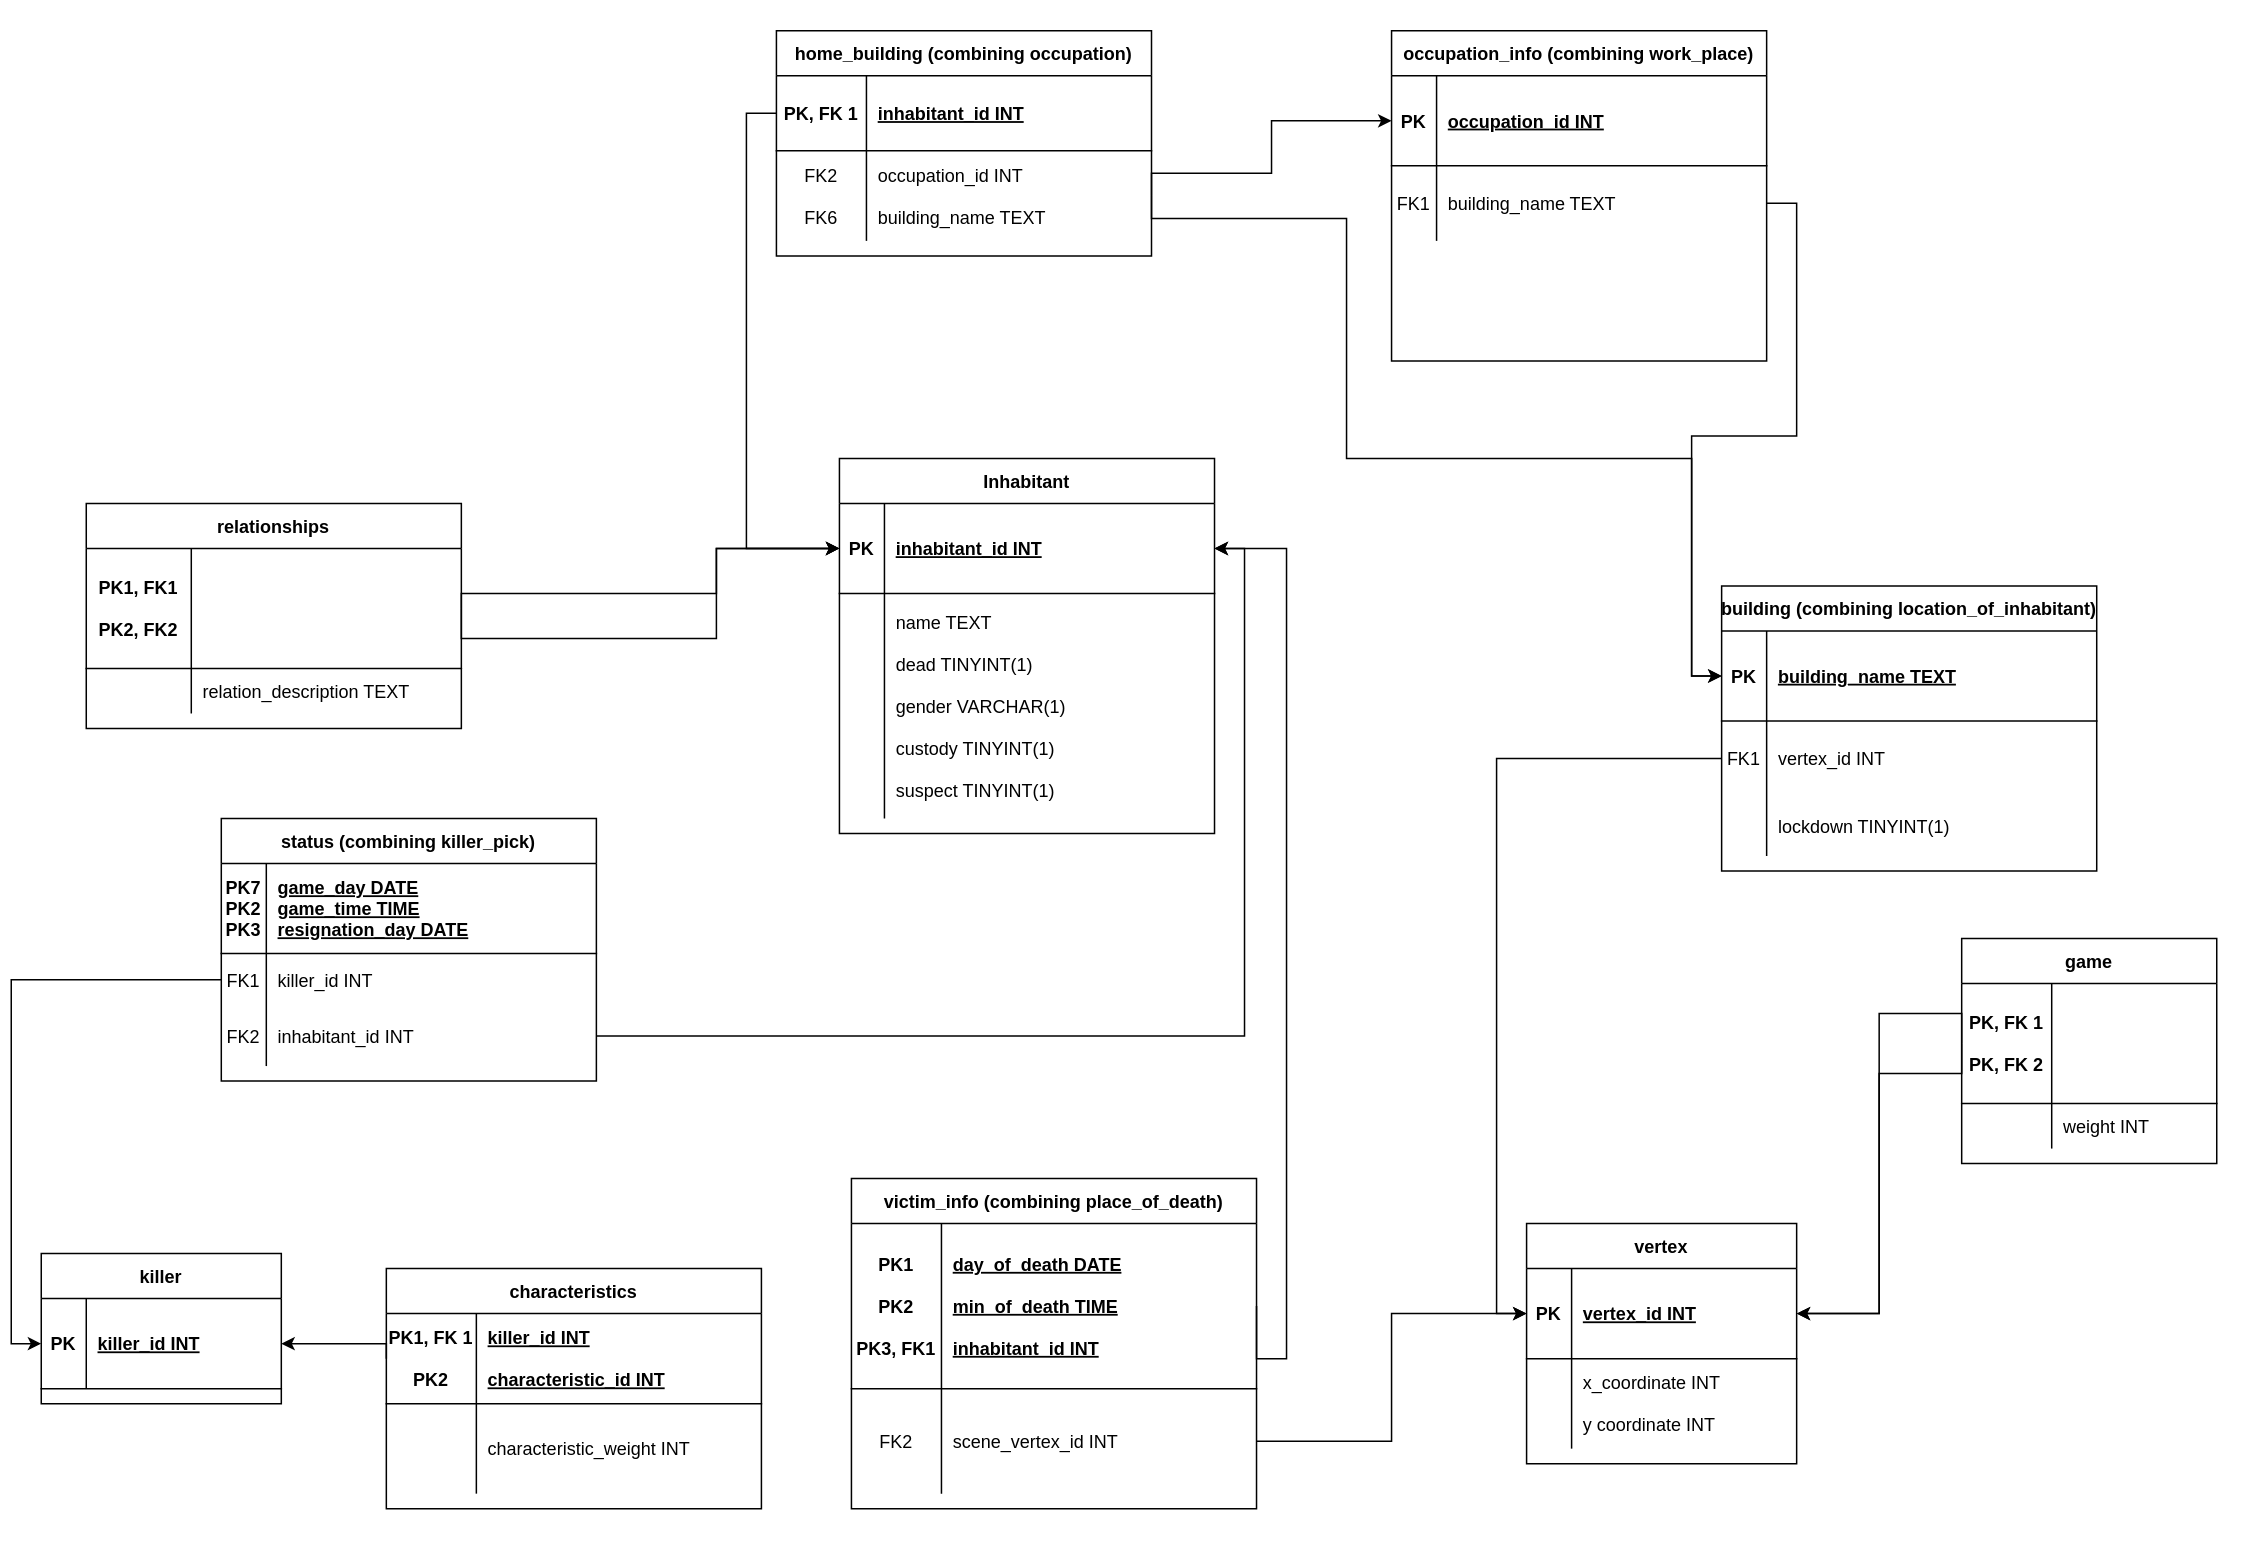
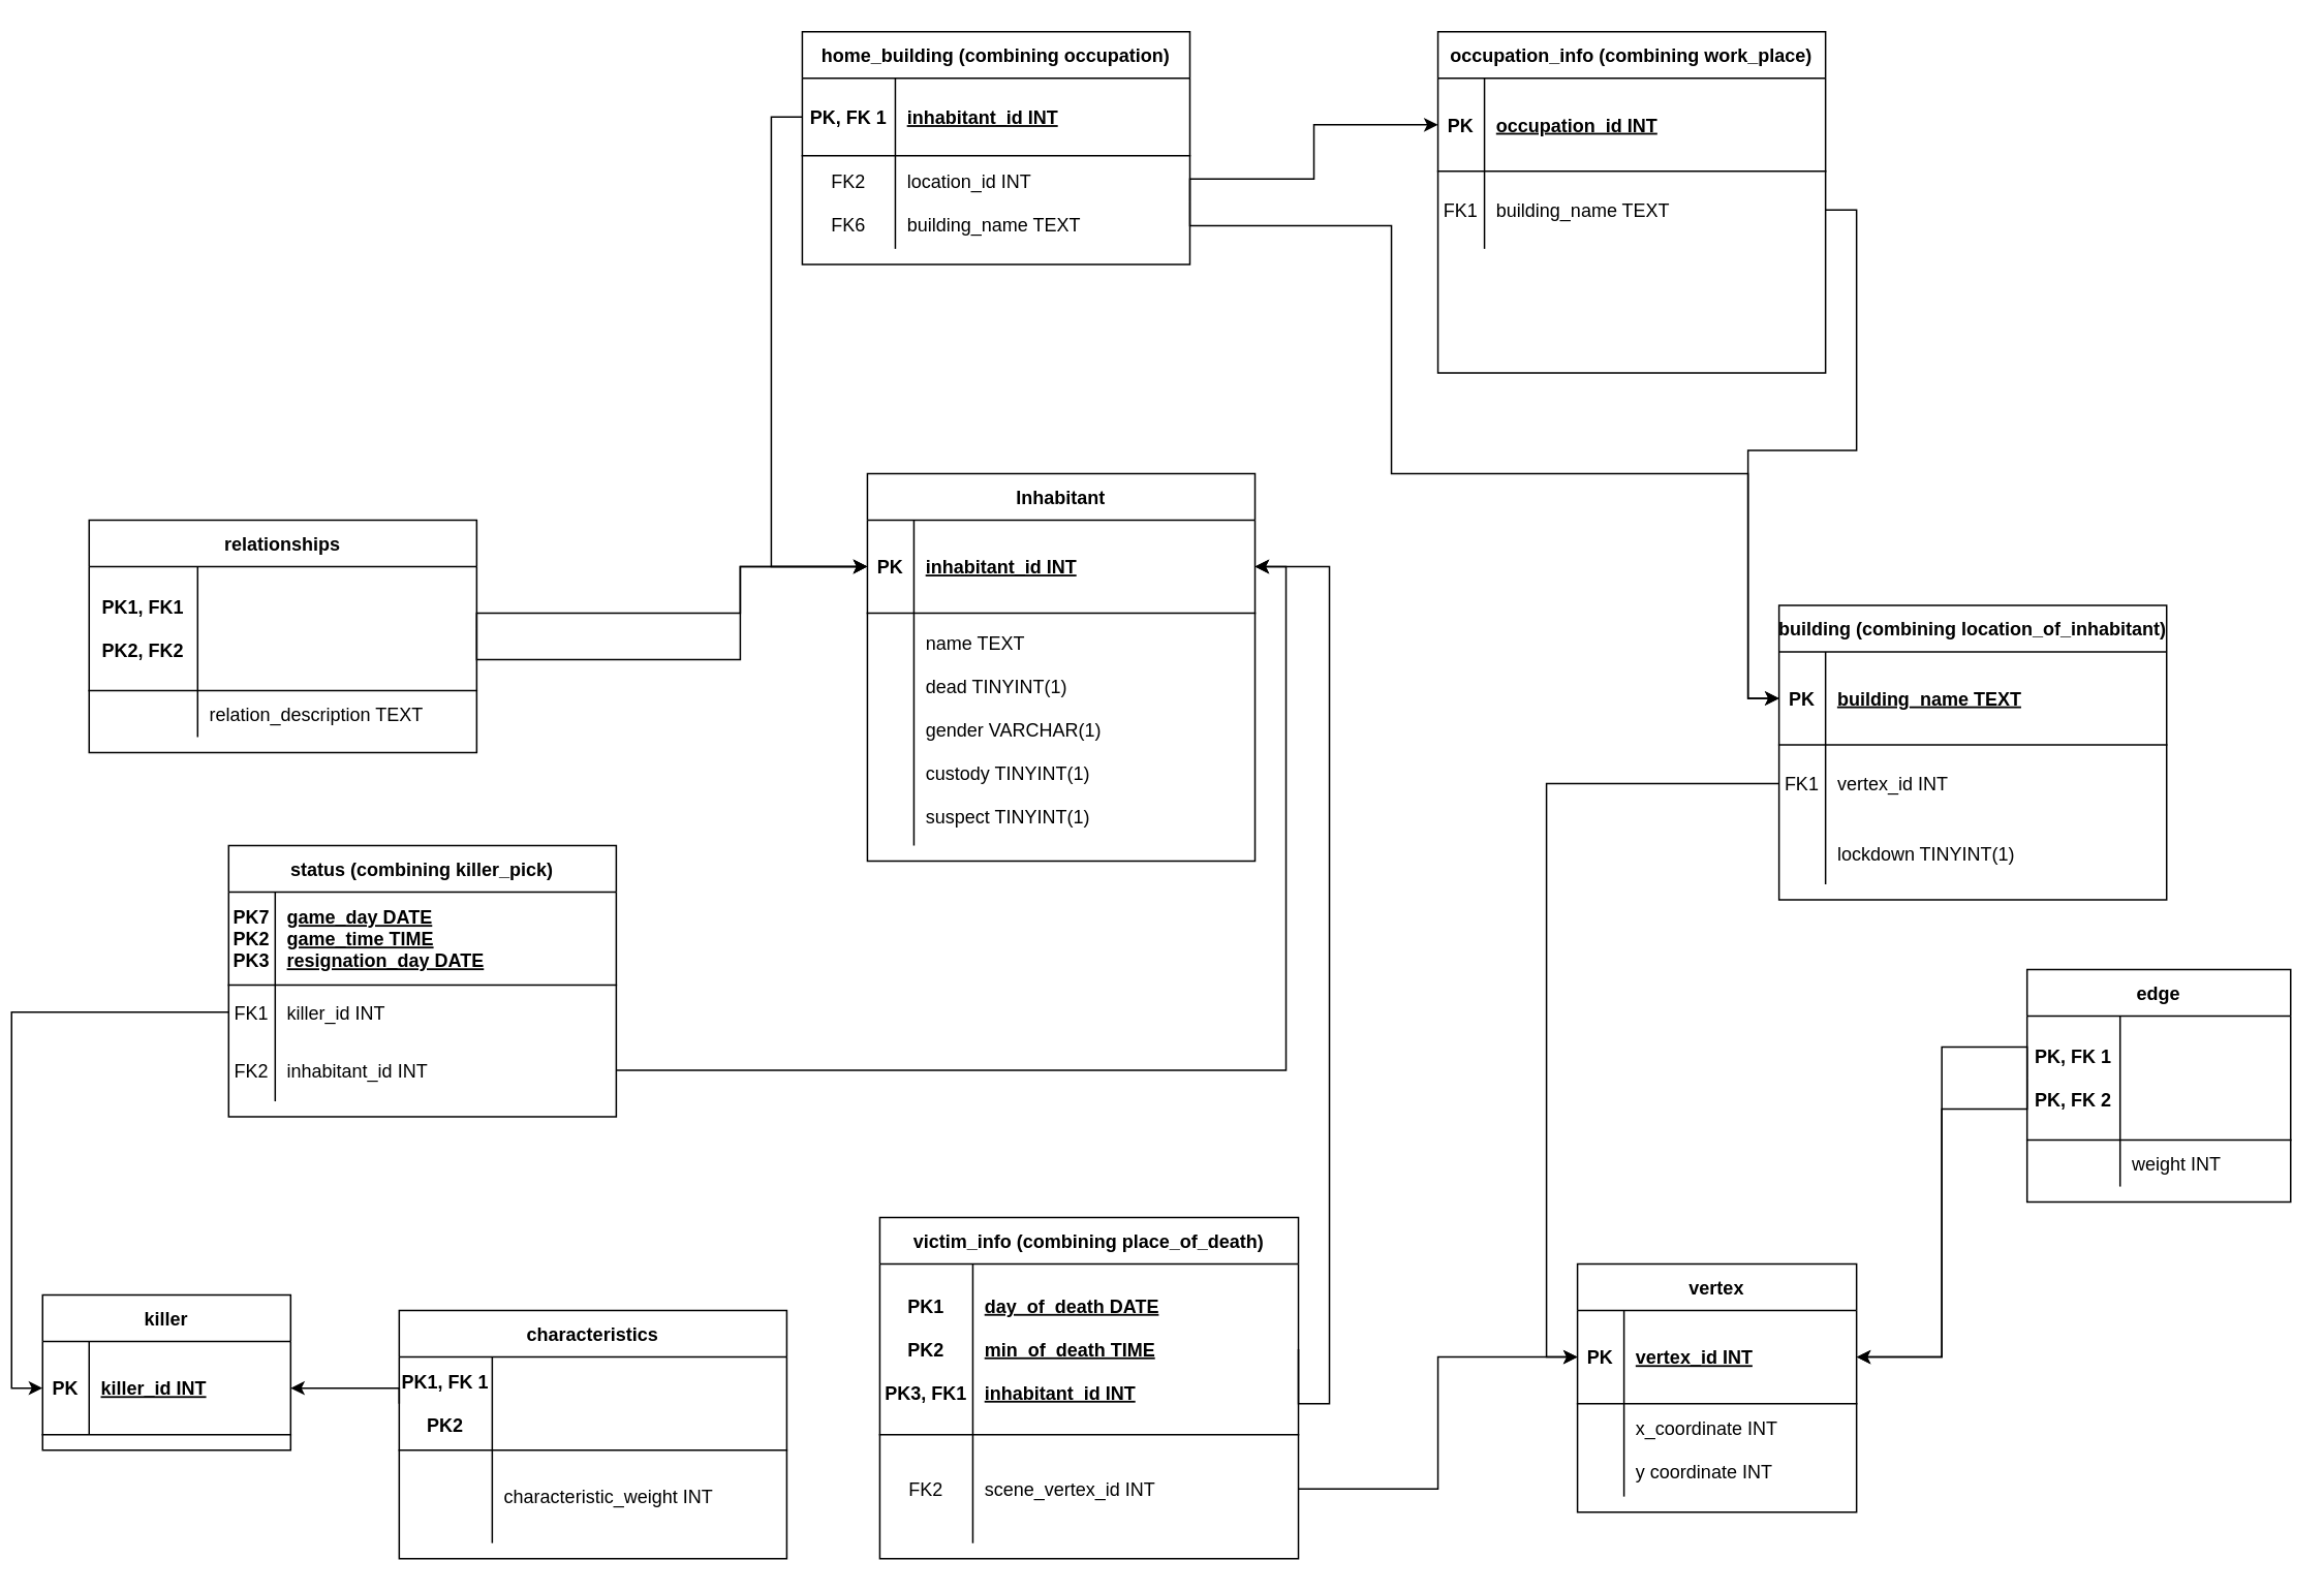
- <mxCell id="57" value="occupation_id INT&#10;&#10;building_name TEXT" style="shape=partialRectangle;overflow=hidden;connectable=0;fillColor=none;top=0;left=0;bottom=0;right=0;align=left;spacingLeft=6;" vertex="1" parent="55"><mxGeometry x="60" width="190" height="60" as="geometry"><mxRectangle width="190" height="60" as="alternateBounds" /></mxGeometry></mxCell>
+ <mxCell id="57" value="location_id INT&#10;&#10;building_name TEXT" style="shape=partialRectangle;overflow=hidden;connectable=0;fillColor=none;top=0;left=0;bottom=0;right=0;align=left;spacingLeft=6;" vertex="1" parent="55"><mxGeometry x="60" width="190" height="60" as="geometry"><mxRectangle width="190" height="60" as="alternateBounds" /></mxGeometry></mxCell>
- <mxCell id="39" value="game" style="shape=table;startSize=30;container=1;collapsible=1;childLayout=tableLayout;fixedRows=1;rowLines=0;fontStyle=1;align=center;resizeLast=1;" vertex="1" parent="1"><mxGeometry x="1300" y="625" width="170" height="150" as="geometry" /></mxCell>
+ <mxCell id="39" value="edge" style="shape=table;startSize=30;container=1;collapsible=1;childLayout=tableLayout;fixedRows=1;rowLines=0;fontStyle=1;align=center;resizeLast=1;" vertex="1" parent="1"><mxGeometry x="1300" y="625" width="170" height="150" as="geometry" /></mxCell>
- <mxCell id="61" value="killer_id INT&#10;&#10;characteristic_id INT" style="shape=partialRectangle;overflow=hidden;connectable=0;fillColor=none;top=0;left=0;bottom=0;right=0;align=left;spacingLeft=6;fontStyle=5;" vertex="1" parent="59"><mxGeometry x="60" width="190" height="60" as="geometry"><mxRectangle width="190" height="60" as="alternateBounds" /></mxGeometry></mxCell>
